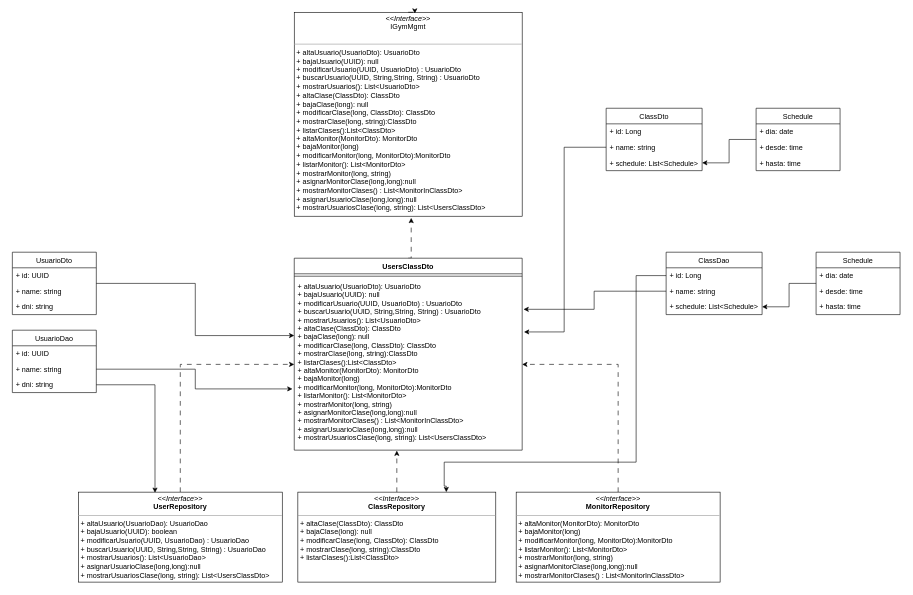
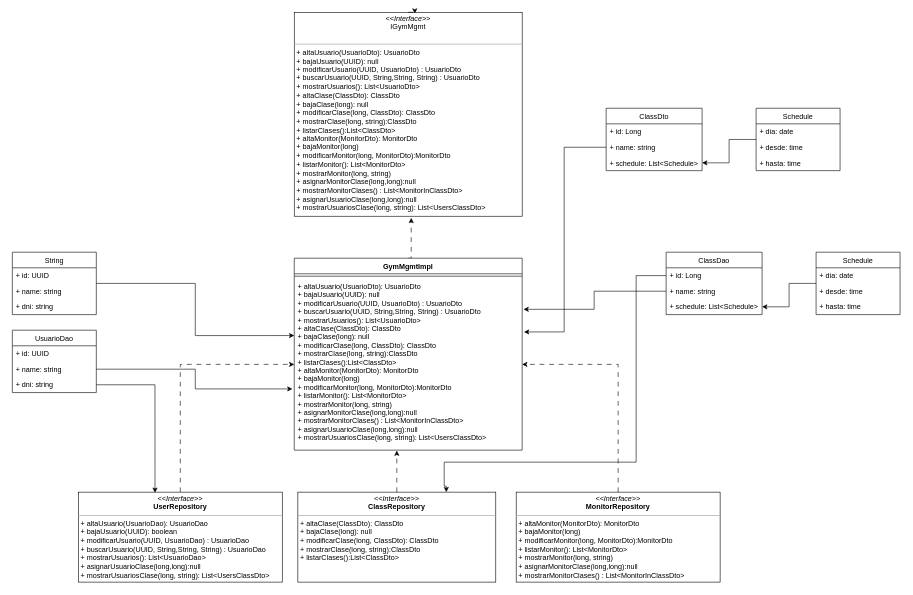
- <mxCell id="15" value="UsuarioDto" style="swimlane;fontStyle=0;childLayout=stackLayout;horizontal=1;startSize=26;fillColor=none;horizontalStack=0;resizeParent=1;resizeParentMax=0;resizeLast=0;collapsible=1;marginBottom=0;" vertex="1" parent="1"><mxGeometry x="20" y="420" width="140" height="104" as="geometry" /></mxCell>
+ <mxCell id="15" value="String" style="swimlane;fontStyle=0;childLayout=stackLayout;horizontal=1;startSize=26;fillColor=none;horizontalStack=0;resizeParent=1;resizeParentMax=0;resizeLast=0;collapsible=1;marginBottom=0;" vertex="1" parent="1"><mxGeometry x="20" y="420" width="140" height="104" as="geometry" /></mxCell>
- <mxCell id="3" value="UsersClassDto" style="swimlane;fontStyle=1;align=center;verticalAlign=top;childLayout=stackLayout;horizontal=1;startSize=26;horizontalStack=0;resizeParent=1;resizeParentMax=0;resizeLast=0;collapsible=1;marginBottom=0;" vertex="1" parent="1"><mxGeometry x="490" y="430" width="380" height="320" as="geometry"><mxRectangle x="450" y="-440" width="100" height="30" as="alternateBounds" /></mxGeometry></mxCell>
+ <mxCell id="3" value="GymMgmtImpl" style="swimlane;fontStyle=1;align=center;verticalAlign=top;childLayout=stackLayout;horizontal=1;startSize=26;horizontalStack=0;resizeParent=1;resizeParentMax=0;resizeLast=0;collapsible=1;marginBottom=0;" vertex="1" parent="1"><mxGeometry x="490" y="430" width="380" height="320" as="geometry"><mxRectangle x="450" y="-440" width="100" height="30" as="alternateBounds" /></mxGeometry></mxCell>
